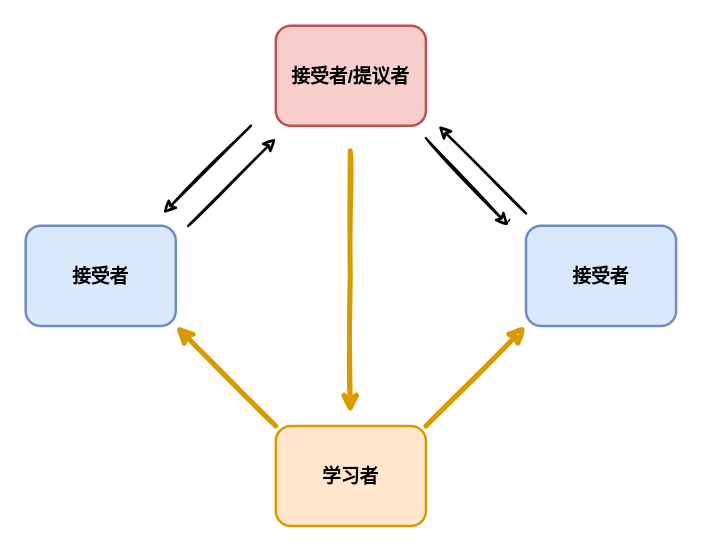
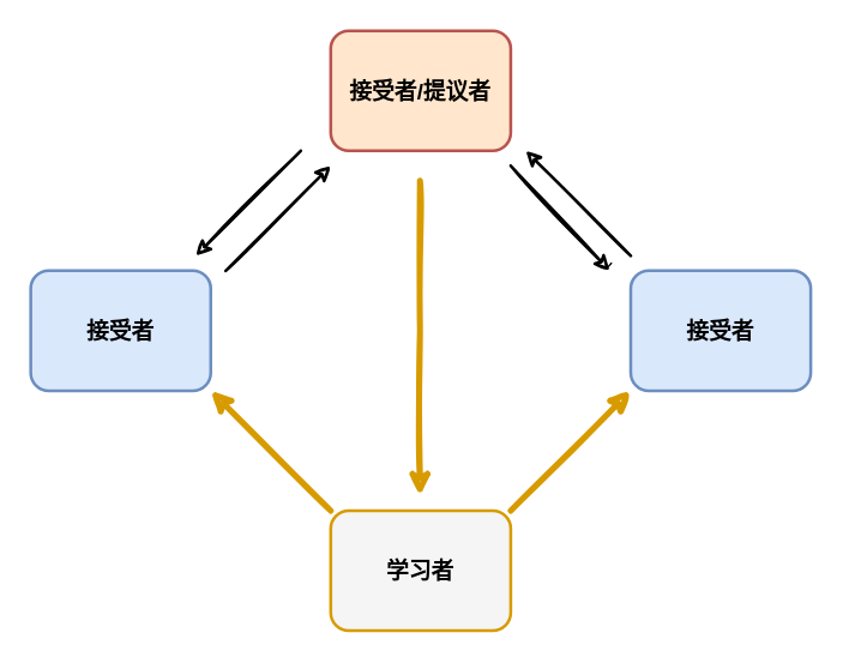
- <mxCell id="3" value="接受者/提议者" style="rounded=1;whiteSpace=wrap;html=1;strokeWidth=2;fillWeight=4;hachureGap=8;hachureAngle=45;fillColor=#f8cecc;sketch=0;strokeColor=#b85450;fontSize=15;fontStyle=1" vertex="1" parent="1"><mxGeometry x="220" y="20" width="120" height="80" as="geometry" /></mxCell>
+ <mxCell id="3" value="接受者/提议者" style="rounded=1;whiteSpace=wrap;html=1;strokeWidth=2;fillWeight=4;hachureGap=8;hachureAngle=45;fillColor=#ffe6cc;sketch=0;strokeColor=#b85450;fontSize=15;fontStyle=1;" vertex="1" parent="1"><mxGeometry x="220" y="20" width="120" height="80" as="geometry" /></mxCell>
- <mxCell id="6" value="学习者" style="rounded=1;whiteSpace=wrap;html=1;strokeWidth=2;fillWeight=4;hachureGap=8;hachureAngle=45;fillColor=#ffe6cc;sketch=0;strokeColor=#d79b00;fontSize=15;fontStyle=1" vertex="1" parent="1"><mxGeometry x="220" y="340" width="120" height="80" as="geometry" /></mxCell>
+ <mxCell id="6" value="学习者" style="rounded=1;whiteSpace=wrap;html=1;strokeWidth=2;fillWeight=4;hachureGap=8;hachureAngle=45;fillColor=#f5f5f5;sketch=0;strokeColor=#d79b00;fontSize=15;fontStyle=1;" vertex="1" parent="1"><mxGeometry x="220" y="340" width="120" height="80" as="geometry" /></mxCell>
